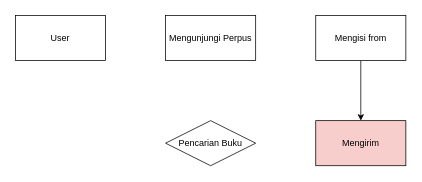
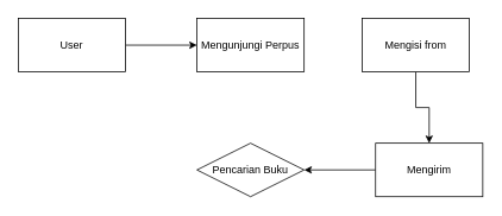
+ <mxCell id="2" value="" style="edgeStyle=orthogonalEdgeStyle;rounded=0;orthogonalLoop=1;jettySize=auto;html=1;" edge="1" parent="1" source="3" target="4"><mxGeometry relative="1" as="geometry" /></mxCell>
- <mxCell id="6" value="Mengisi from" style="rounded=0;whiteSpace=wrap;html=1;" vertex="1" parent="1"><mxGeometry x="420" y="20" width="120" height="60" as="geometry" /></mxCell>
+ <mxCell id="6" value="Mengisi from" style="rounded=0;whiteSpace=wrap;html=1;" vertex="1" parent="1"><mxGeometry x="405" y="20" width="120" height="60" as="geometry" /></mxCell>
+ <mxCell id="7" value="" style="edgeStyle=orthogonalEdgeStyle;rounded=0;orthogonalLoop=1;jettySize=auto;html=1;" edge="1" parent="1" source="8" target="9"><mxGeometry relative="1" as="geometry" /></mxCell>
- <mxCell id="8" value="Mengirim" style="rounded=0;whiteSpace=wrap;html=1;fillColor=#f8cecc;" vertex="1" parent="1"><mxGeometry x="420" y="160" width="120" height="60" as="geometry" /></mxCell>
+ <mxCell id="8" value="Mengirim" style="rounded=0;whiteSpace=wrap;html=1;" vertex="1" parent="1"><mxGeometry x="420" y="160" width="120" height="60" as="geometry" /></mxCell>
